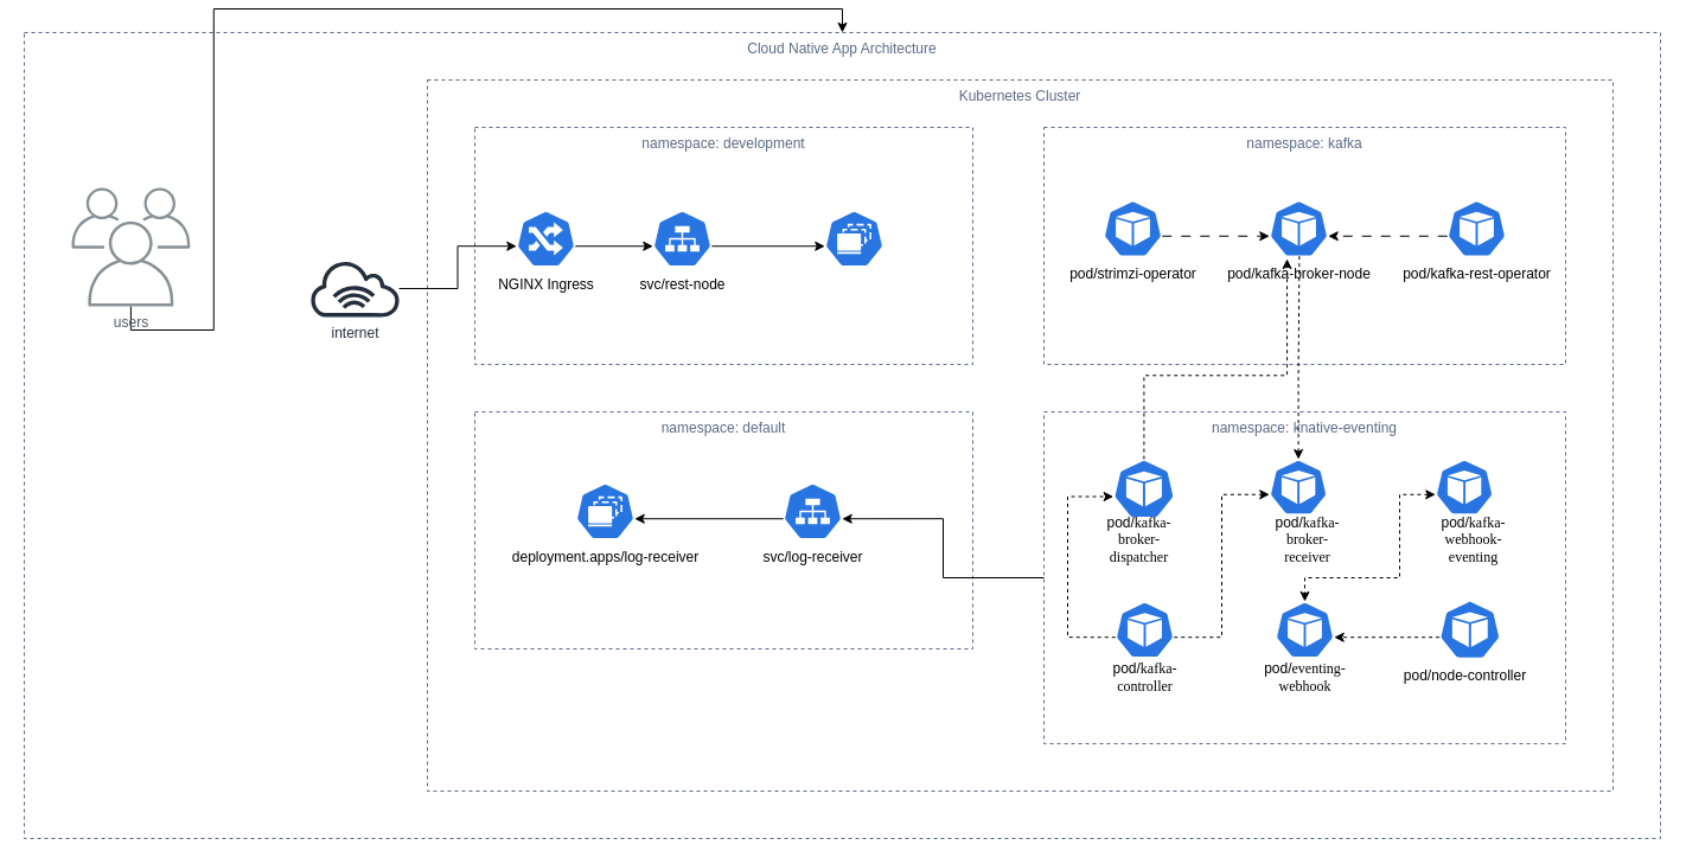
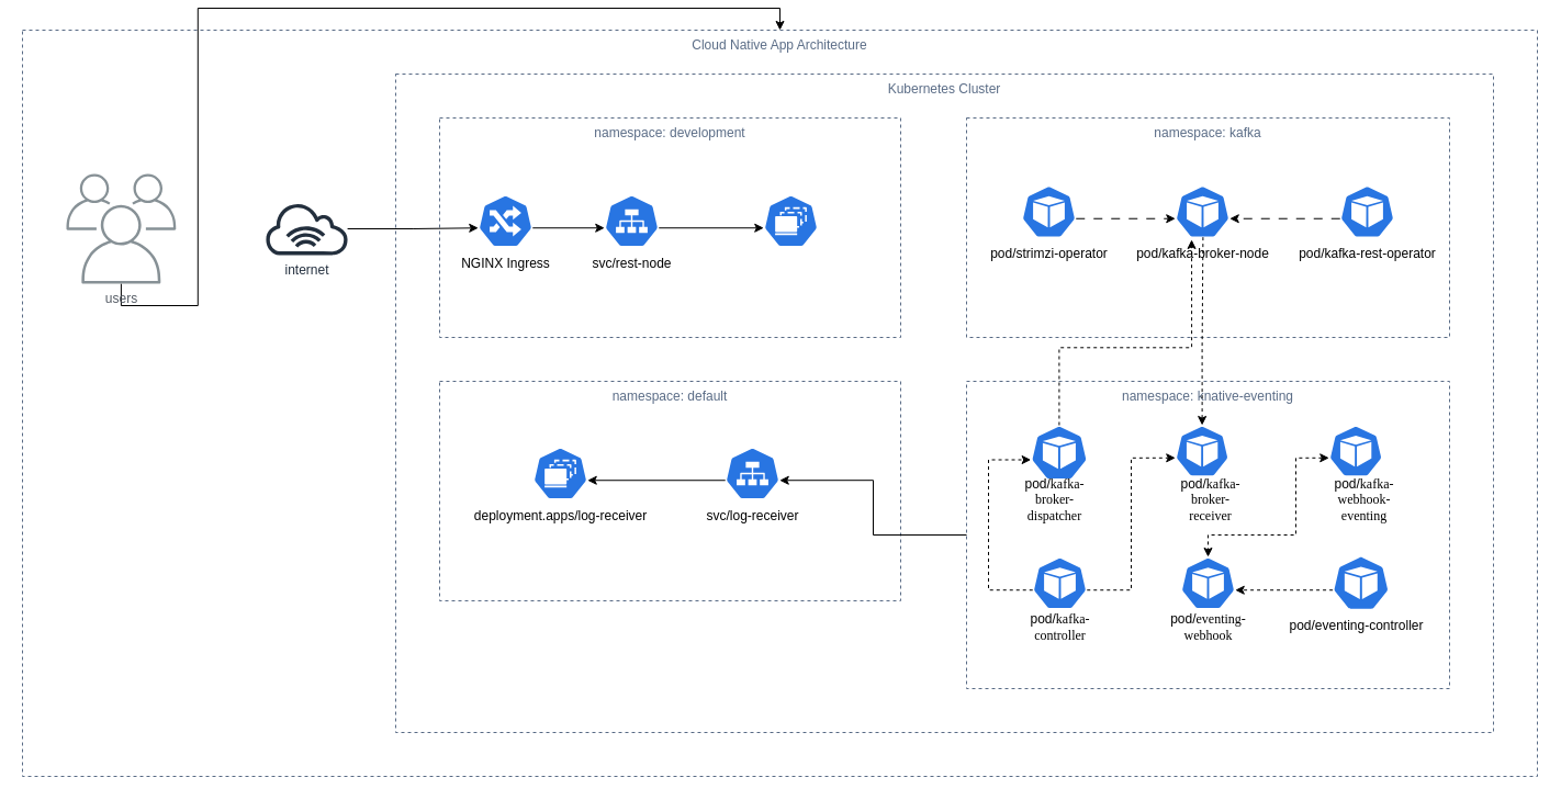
- <mxCell id="6" value="internet" style="sketch=0;outlineConnect=0;fontColor=#232F3E;gradientColor=none;fillColor=#232F3D;strokeColor=none;dashed=0;verticalLabelPosition=bottom;verticalAlign=top;align=center;html=1;fontSize=12;fontStyle=0;aspect=fixed;pointerEvents=1;shape=mxgraph.aws4.internet_alt1;" parent="1" vertex="1"><mxGeometry x="260" y="212" width="78" height="48" as="geometry" /></mxCell>
+ <mxCell id="6" value="internet" style="sketch=0;outlineConnect=0;fontColor=#232F3E;gradientColor=none;fillColor=#232F3D;strokeColor=none;dashed=0;verticalLabelPosition=bottom;verticalAlign=top;align=center;html=1;fontSize=12;fontStyle=0;aspect=fixed;pointerEvents=1;shape=mxgraph.aws4.internet_alt1;" parent="1" vertex="1"><mxGeometry x="240" y="177" width="78" height="48" as="geometry" /></mxCell>
- <mxCell id="48" value="pod/node-controller" style="text;html=1;align=center;verticalAlign=middle;resizable=0;points=[];autosize=1;strokeColor=none;fillColor=none;" parent="46" vertex="1"><mxGeometry y="48.831" width="150" height="30" as="geometry" /></mxCell>
+ <mxCell id="48" value="pod/eventing-controller" style="text;html=1;align=center;verticalAlign=middle;resizable=0;points=[];autosize=1;strokeColor=none;fillColor=none;" parent="46" vertex="1"><mxGeometry y="48.831" width="150" height="30" as="geometry" /></mxCell>
